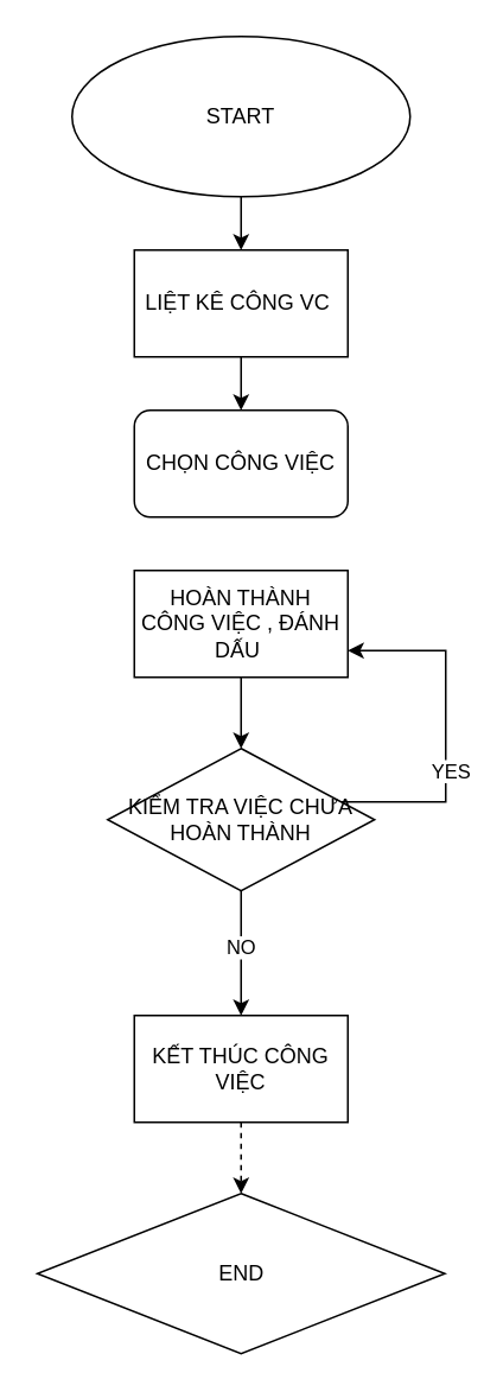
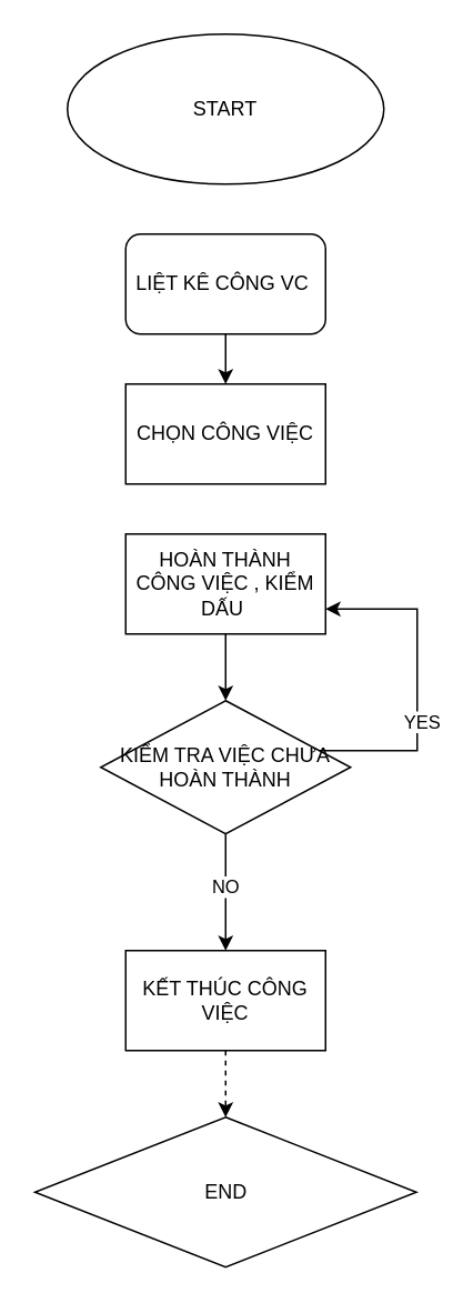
- <mxCell id="2" style="edgeStyle=orthogonalEdgeStyle;rounded=0;orthogonalLoop=1;jettySize=auto;html=1;" parent="1" source="3" target="5" edge="1"><mxGeometry relative="1" as="geometry"><mxPoint x="135" y="170" as="targetPoint" /></mxGeometry></mxCell>
- <mxCell id="5" value="LIỆT KÊ CÔNG VC&amp;nbsp;" style="rounded=0;whiteSpace=wrap;html=1;" parent="1" vertex="1"><mxGeometry x="75" y="140" width="120" height="60" as="geometry" /></mxCell>
+ <mxCell id="5" value="LIỆT KÊ CÔNG VC&amp;nbsp;" style="whiteSpace=wrap;html=1;rounded=1;" parent="1" vertex="1"><mxGeometry x="75" y="140" width="120" height="60" as="geometry" /></mxCell>
- <mxCell id="6" value="CHỌN CÔNG VIỆC" style="whiteSpace=wrap;html=1;rounded=1;" parent="1" vertex="1"><mxGeometry x="75" y="230" width="120" height="60" as="geometry" /></mxCell>
+ <mxCell id="6" value="CHỌN CÔNG VIỆC" style="rounded=0;whiteSpace=wrap;html=1;" parent="1" vertex="1"><mxGeometry x="75" y="230" width="120" height="60" as="geometry" /></mxCell>
- <mxCell id="8" value="HOÀN THÀNH CÔNG VIỆC , ĐÁNH DẤU&amp;nbsp;" style="rounded=0;whiteSpace=wrap;html=1;" parent="1" vertex="1"><mxGeometry x="75" y="320" width="120" height="60" as="geometry" /></mxCell>
+ <mxCell id="8" value="HOÀN THÀNH CÔNG VIỆC , KIỂM DẤU&amp;nbsp;" style="rounded=0;whiteSpace=wrap;html=1;" parent="1" vertex="1"><mxGeometry x="75" y="320" width="120" height="60" as="geometry" /></mxCell>
